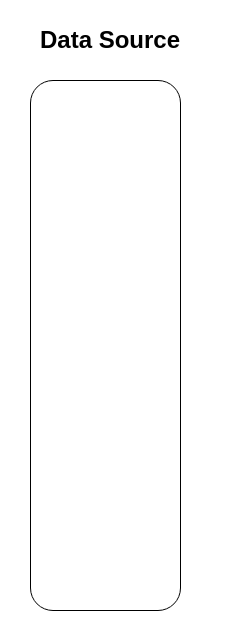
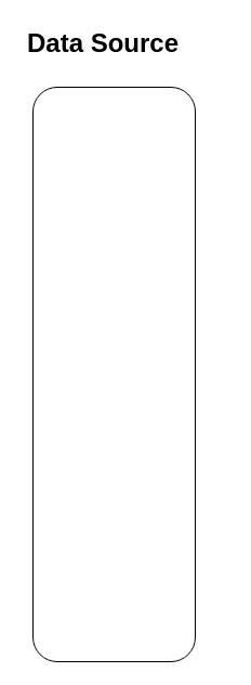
- <mxCell id="3" value="&lt;h1&gt;Data Source&lt;/h1&gt;" style="text;html=1;strokeColor=none;fillColor=none;spacing=5;spacingTop=-20;whiteSpace=wrap;overflow=hidden;rounded=0;" vertex="1" parent="1"><mxGeometry x="35" y="20" width="190" height="40" as="geometry" /></mxCell>
+ <mxCell id="3" value="&lt;h1&gt;Data Source&lt;/h1&gt;" style="text;html=1;strokeColor=none;fillColor=none;spacing=5;spacingTop=-20;whiteSpace=wrap;overflow=hidden;rounded=0;" vertex="1" parent="1"><mxGeometry x="20" y="20" width="190" height="40" as="geometry" /></mxCell>
